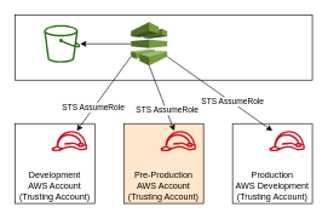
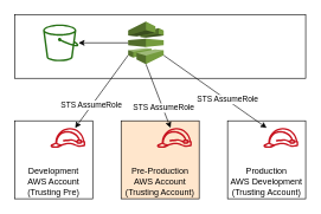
- <mxCell id="3" value="Development&lt;br&gt;AWS Account&lt;br&gt;(Trusting Account)" style="rounded=0;whiteSpace=wrap;html=1;verticalAlign=bottom;" parent="1" vertex="1"><mxGeometry x="20" y="170" width="110" height="110" as="geometry" /></mxCell>
+ <mxCell id="3" value="Development&lt;br&gt;AWS Account&lt;br&gt;(Trusting Pre)" style="rounded=0;whiteSpace=wrap;html=1;verticalAlign=bottom;" parent="1" vertex="1"><mxGeometry x="20" y="170" width="110" height="110" as="geometry" /></mxCell>
